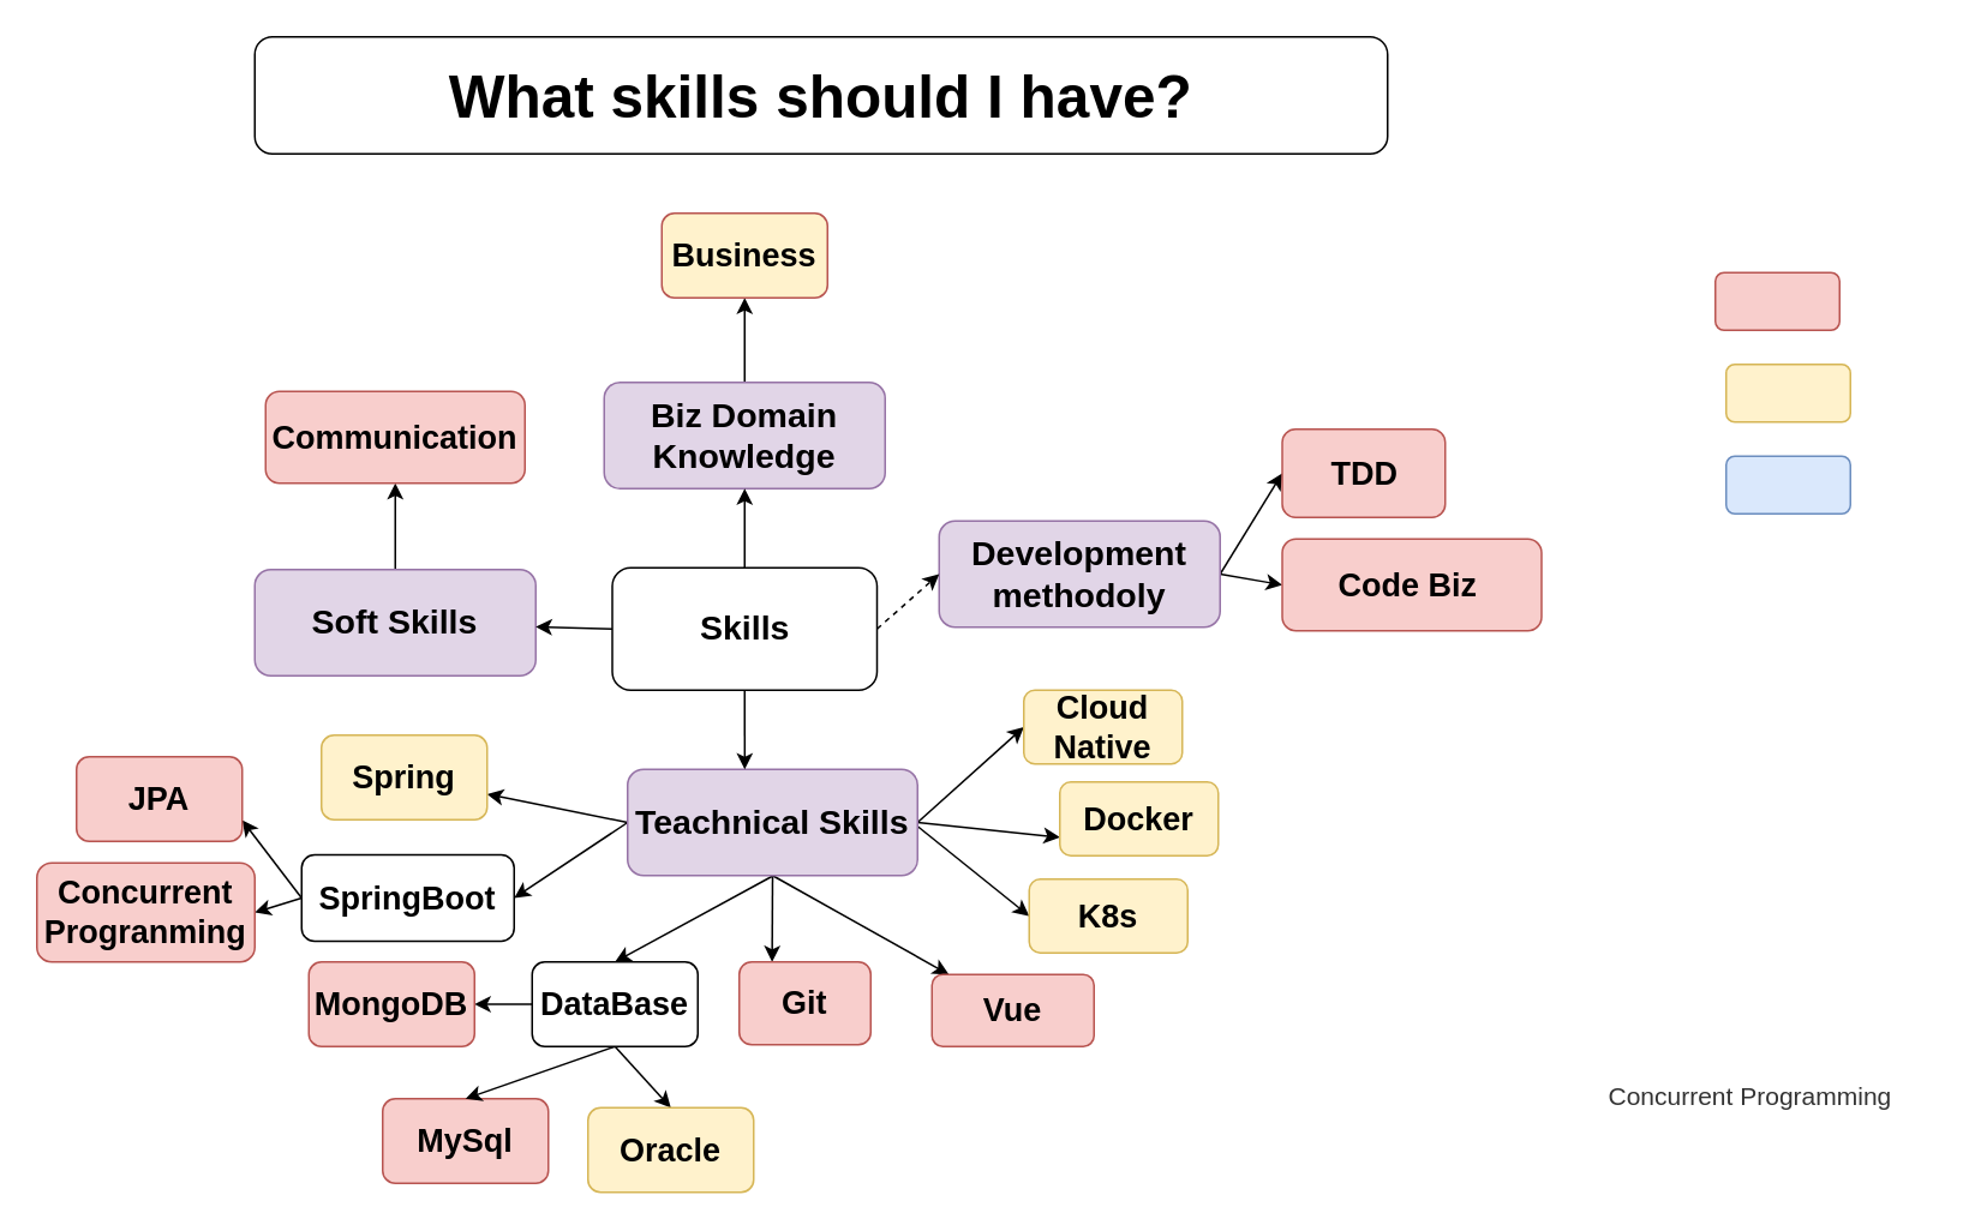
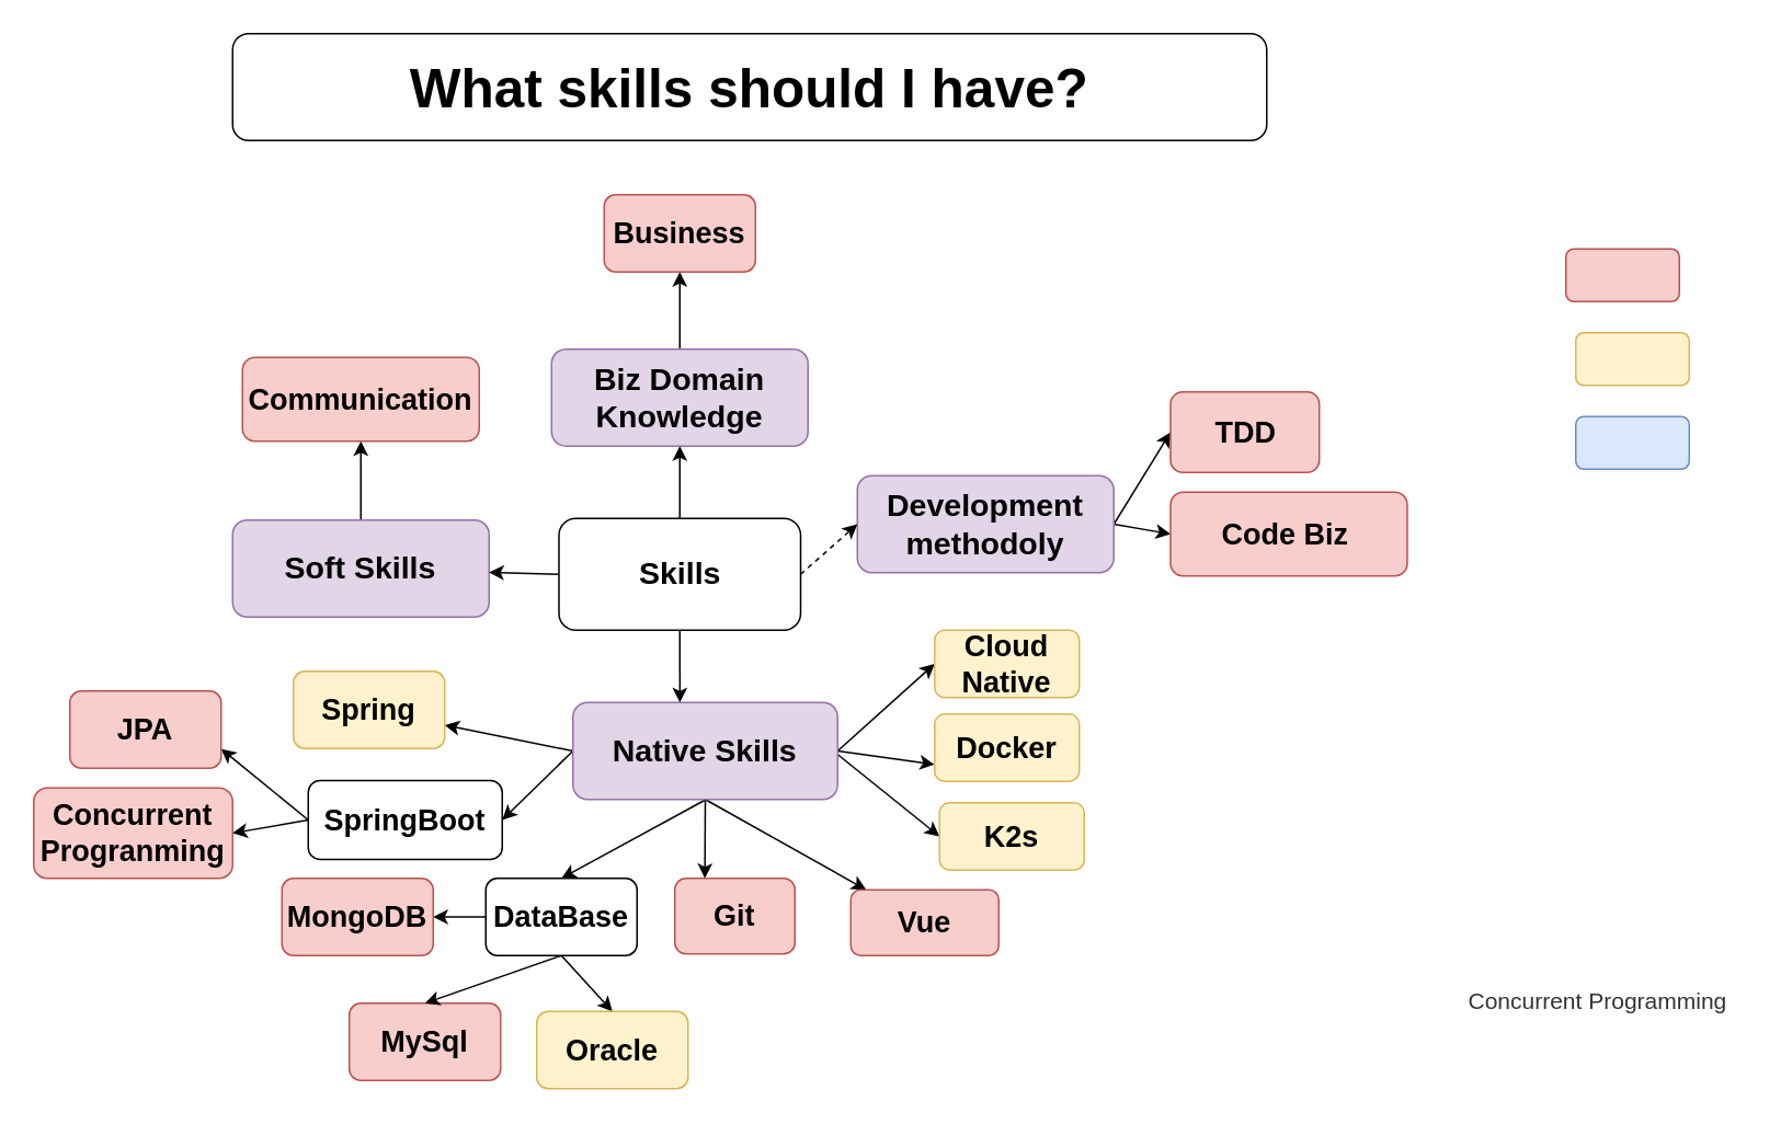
- <mxCell id="5" value="&lt;b&gt;&lt;font style=&quot;font-size: 18px&quot;&gt;Business&lt;/font&gt;&lt;/b&gt;" style="rounded=1;whiteSpace=wrap;html=1;fillColor=#fff2cc;strokeColor=#b85450;" vertex="1" parent="1"><mxGeometry x="367" y="118" width="92" height="47" as="geometry" /></mxCell>
+ <mxCell id="5" value="&lt;b&gt;&lt;font style=&quot;font-size: 18px&quot;&gt;Business&lt;/font&gt;&lt;/b&gt;" style="rounded=1;whiteSpace=wrap;html=1;fillColor=#f8cecc;strokeColor=#b85450;" vertex="1" parent="1"><mxGeometry x="367" y="118" width="92" height="47" as="geometry" /></mxCell>
- <mxCell id="39" value="&lt;b&gt;&lt;font style=&quot;font-size: 18px&quot;&gt;Docker&lt;/font&gt;&lt;/b&gt;" style="rounded=1;whiteSpace=wrap;html=1;fillColor=#fff2cc;strokeColor=#d6b656;" vertex="1" parent="1"><mxGeometry x="588" y="434" width="88" height="41" as="geometry" /></mxCell>
+ <mxCell id="39" value="&lt;b&gt;&lt;font style=&quot;font-size: 18px&quot;&gt;Docker&lt;/font&gt;&lt;/b&gt;" style="rounded=1;whiteSpace=wrap;html=1;fillColor=#fff2cc;strokeColor=#d6b656;" vertex="1" parent="1"><mxGeometry x="568" y="434" width="88" height="41" as="geometry" /></mxCell>
- <mxCell id="14" value="&lt;b&gt;&lt;font style=&quot;font-size: 19px&quot;&gt;Teachnical Skills&lt;/font&gt;&lt;/b&gt;" style="rounded=1;whiteSpace=wrap;html=1;fillColor=#e1d5e7;strokeColor=#9673a6;" vertex="1" parent="1"><mxGeometry x="348" y="427" width="161" height="59" as="geometry" /></mxCell>
+ <mxCell id="14" value="&lt;b&gt;&lt;font style=&quot;font-size: 19px&quot;&gt;Native Skills&lt;/font&gt;&lt;/b&gt;" style="rounded=1;whiteSpace=wrap;html=1;fillColor=#e1d5e7;strokeColor=#9673a6;" vertex="1" parent="1"><mxGeometry x="348" y="427" width="161" height="59" as="geometry" /></mxCell>
- <mxCell id="26" value="&lt;b&gt;&lt;font style=&quot;font-size: 18px&quot;&gt;SpringBoot&lt;/font&gt;&lt;/b&gt;" style="rounded=1;whiteSpace=wrap;html=1;" vertex="1" parent="1"><mxGeometry x="167" y="474.5" width="118" height="48" as="geometry" /></mxCell>
+ <mxCell id="26" value="&lt;b&gt;&lt;font style=&quot;font-size: 18px&quot;&gt;SpringBoot&lt;/font&gt;&lt;/b&gt;" style="rounded=1;whiteSpace=wrap;html=1;" vertex="1" parent="1"><mxGeometry x="187" y="474.5" width="118" height="48" as="geometry" /></mxCell>
- <mxCell id="37" value="&lt;b&gt;&lt;font style=&quot;font-size: 18px&quot;&gt;K8s&lt;/font&gt;&lt;/b&gt;" style="rounded=1;whiteSpace=wrap;html=1;fillColor=#fff2cc;strokeColor=#d6b656;" vertex="1" parent="1"><mxGeometry x="571" y="488" width="88" height="41" as="geometry" /></mxCell>
+ <mxCell id="37" value="&lt;b&gt;&lt;font style=&quot;font-size: 18px&quot;&gt;K2s&lt;/font&gt;&lt;/b&gt;" style="rounded=1;whiteSpace=wrap;html=1;fillColor=#fff2cc;strokeColor=#d6b656;" vertex="1" parent="1"><mxGeometry x="571" y="488" width="88" height="41" as="geometry" /></mxCell>
